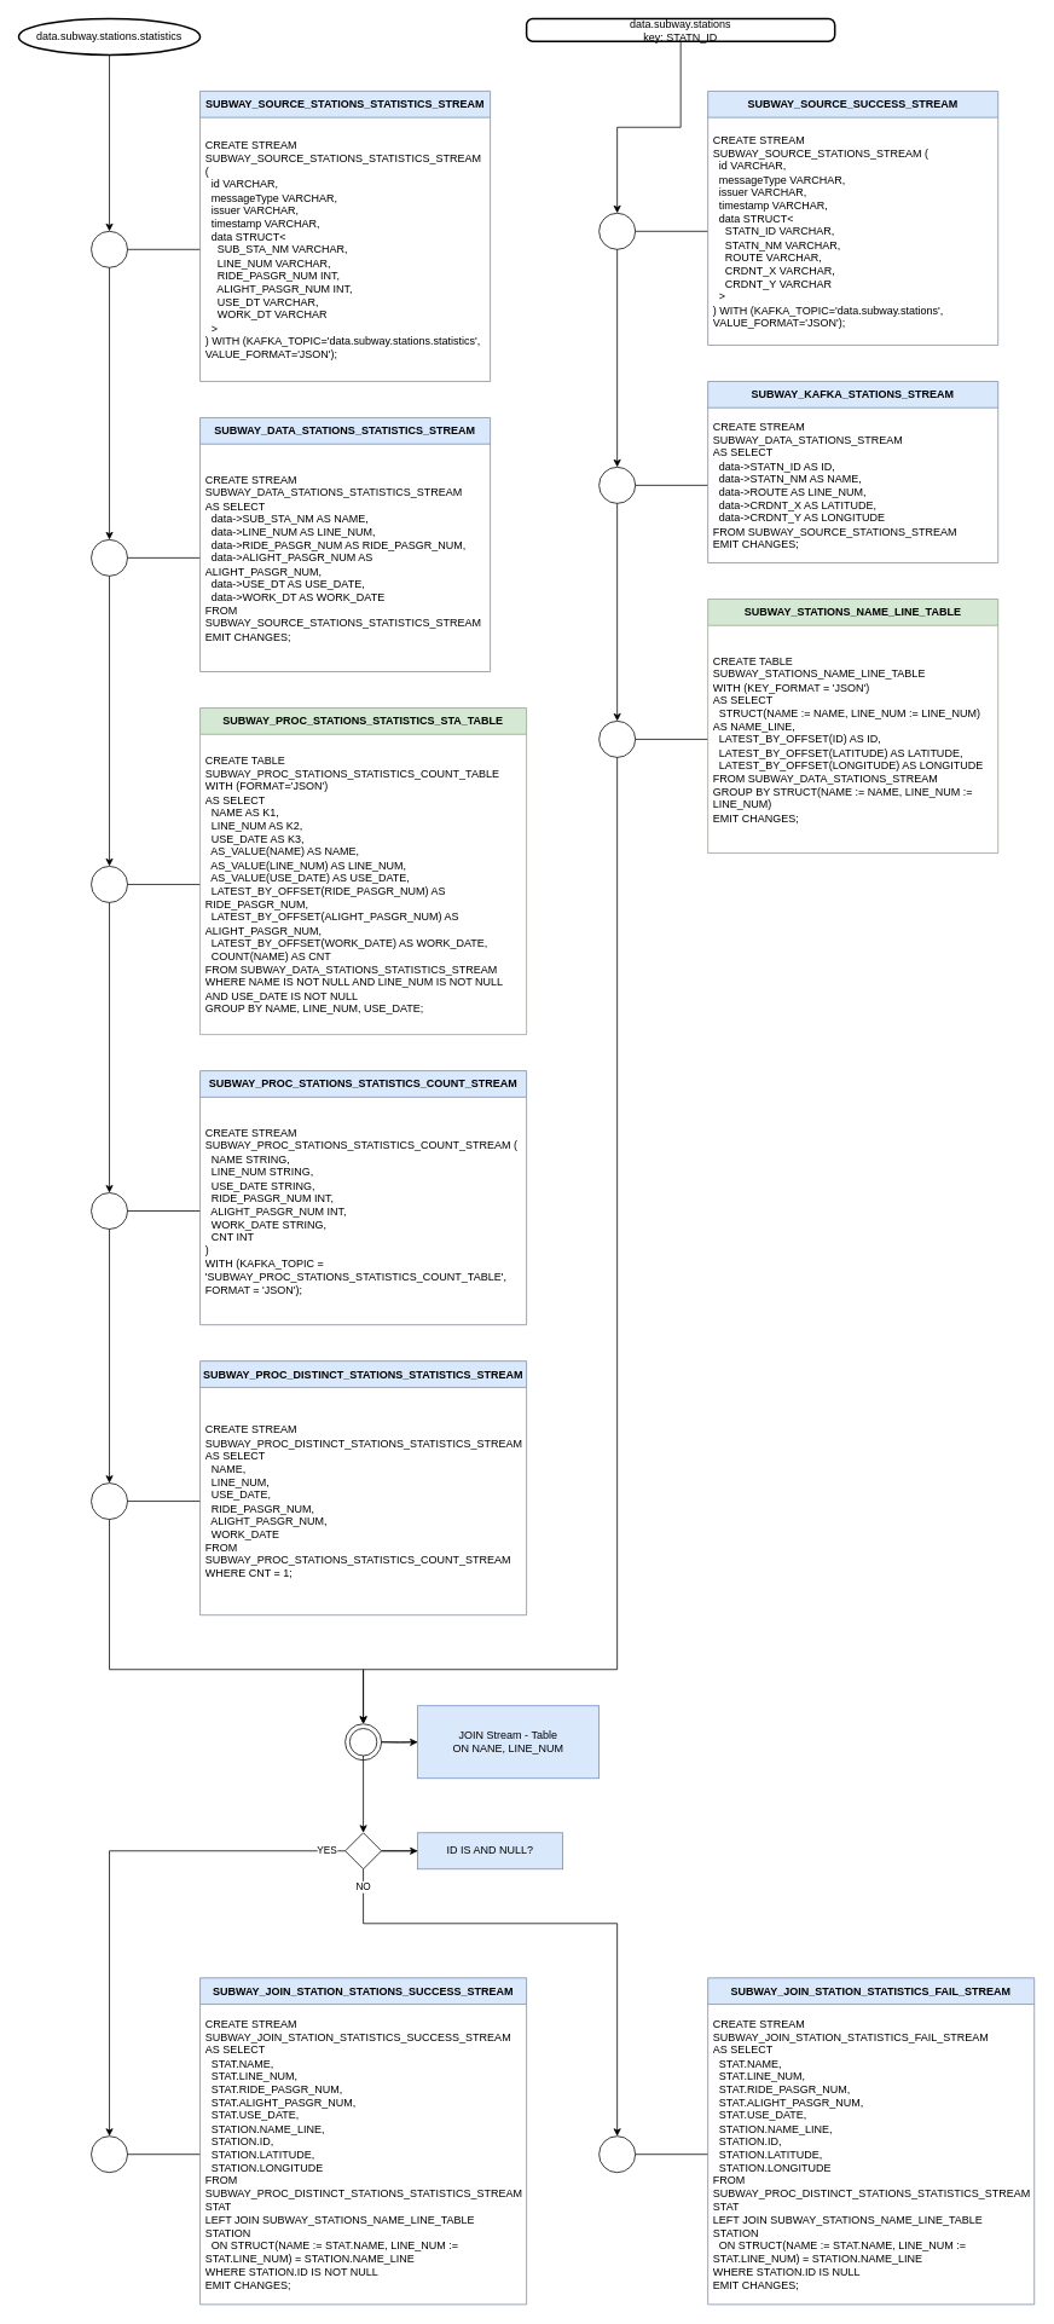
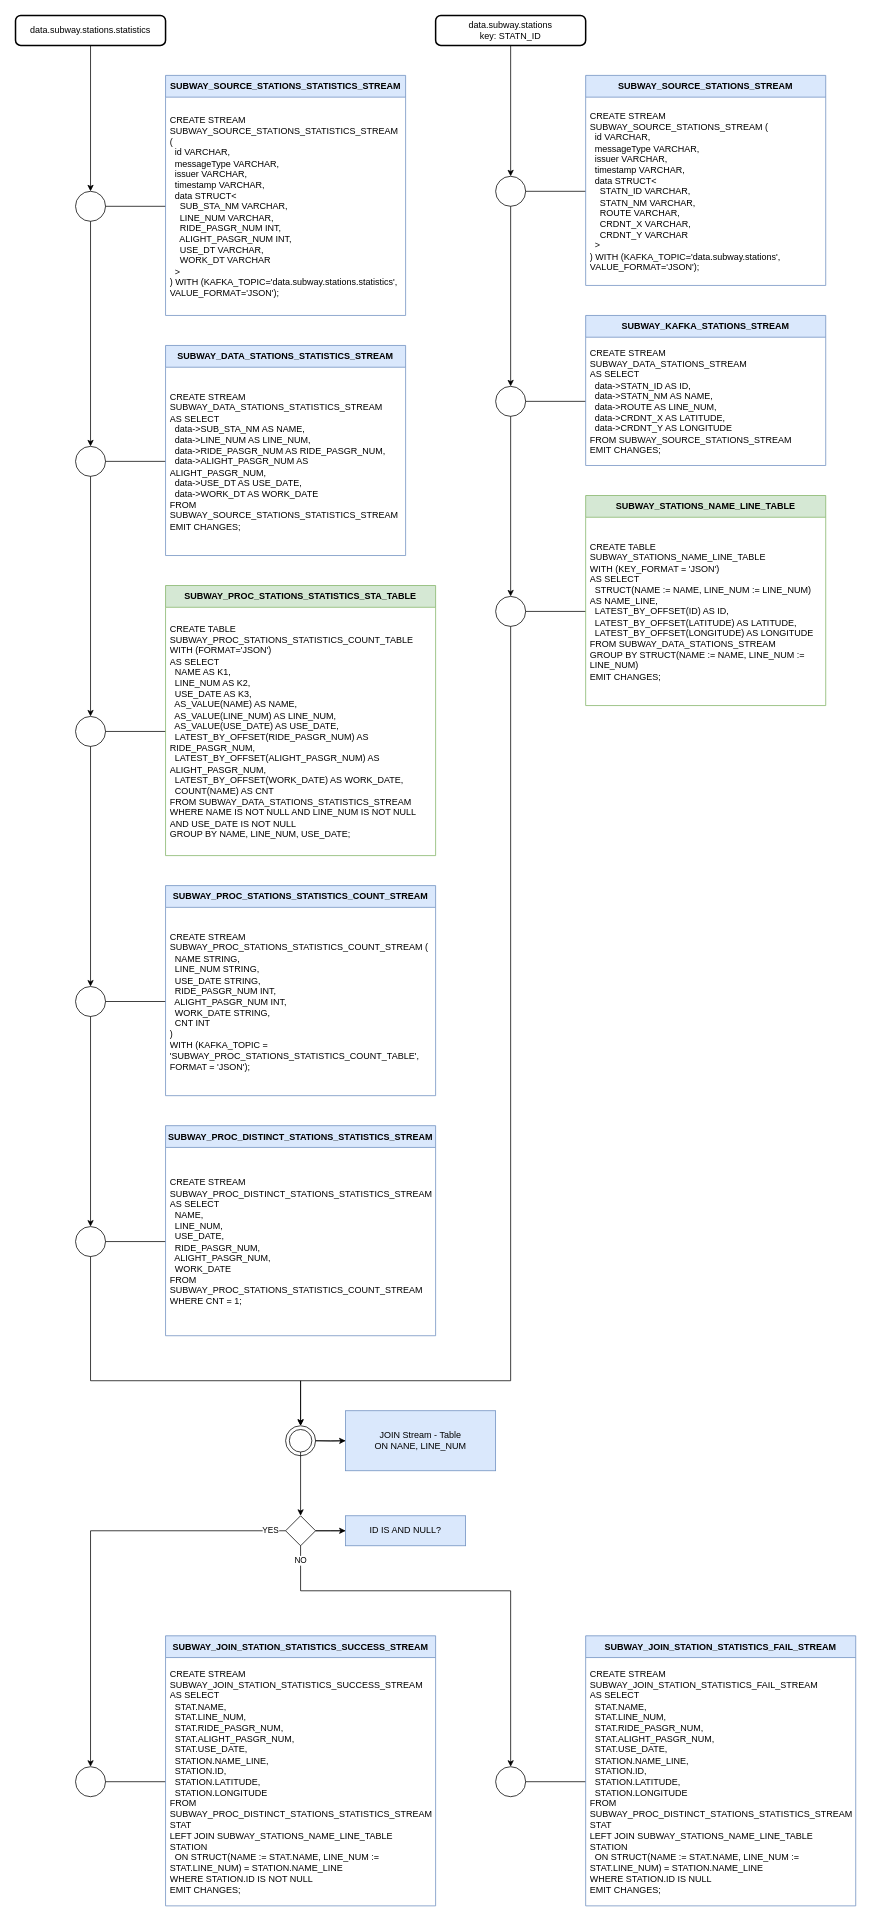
- <mxCell id="3" value="&lt;div&gt;&lt;span style=&quot;background-color: initial;&quot;&gt;data.subway.stations&lt;/span&gt;&lt;br&gt;&lt;/div&gt;&lt;div&gt;&lt;span style=&quot;background-color: initial;&quot;&gt;key: STATN_ID&lt;/span&gt;&lt;/div&gt;" style="rounded=1;whiteSpace=wrap;html=1;absoluteArcSize=1;arcSize=14;strokeWidth=2;" parent="1" vertex="1"><mxGeometry x="580" y="20" width="340" height="25" as="geometry" /></mxCell>
+ <mxCell id="3" value="&lt;div&gt;&lt;span style=&quot;background-color: initial;&quot;&gt;data.subway.stations&lt;/span&gt;&lt;br&gt;&lt;/div&gt;&lt;div&gt;&lt;span style=&quot;background-color: initial;&quot;&gt;key: STATN_ID&lt;/span&gt;&lt;/div&gt;" style="rounded=1;whiteSpace=wrap;html=1;absoluteArcSize=1;arcSize=14;strokeWidth=2;" parent="1" vertex="1"><mxGeometry x="580" y="20" width="200" height="40" as="geometry" /></mxCell>
- <mxCell id="5" value="&lt;div&gt;&lt;span style=&quot;background-color: initial;&quot;&gt;data.subway.stations.statistics&lt;/span&gt;&lt;/div&gt;" style="ellipse;whiteSpace=wrap;html=1;absoluteArcSize=1;arcSize=14;strokeWidth=2;" parent="1" vertex="1"><mxGeometry x="20" y="20" width="200" height="40" as="geometry" /></mxCell>
+ <mxCell id="5" value="&lt;div&gt;&lt;span style=&quot;background-color: initial;&quot;&gt;data.subway.stations.statistics&lt;/span&gt;&lt;/div&gt;" style="rounded=1;whiteSpace=wrap;html=1;absoluteArcSize=1;arcSize=14;strokeWidth=2;" parent="1" vertex="1"><mxGeometry x="20" y="20" width="200" height="40" as="geometry" /></mxCell>
- <mxCell id="19" value="SUBWAY_SOURCE_SUCCESS_STREAM" style="swimlane;fontStyle=1;align=center;verticalAlign=middle;childLayout=stackLayout;horizontal=1;startSize=29;horizontalStack=0;resizeParent=1;resizeParentMax=0;resizeLast=0;collapsible=0;marginBottom=0;html=1;whiteSpace=wrap;fillColor=#dae8fc;strokeColor=#6c8ebf;" parent="16" vertex="1"><mxGeometry x="120" width="320" height="280" as="geometry" /></mxCell>
+ <mxCell id="19" value="SUBWAY_SOURCE_STATIONS_STREAM" style="swimlane;fontStyle=1;align=center;verticalAlign=middle;childLayout=stackLayout;horizontal=1;startSize=29;horizontalStack=0;resizeParent=1;resizeParentMax=0;resizeLast=0;collapsible=0;marginBottom=0;html=1;whiteSpace=wrap;fillColor=#dae8fc;strokeColor=#6c8ebf;" parent="16" vertex="1"><mxGeometry x="120" width="320" height="280" as="geometry" /></mxCell>
- <mxCell id="54" value="SUBWAY_JOIN_STATION_STATIONS_SUCCESS_STREAM" style="swimlane;fontStyle=1;align=center;verticalAlign=middle;childLayout=stackLayout;horizontal=1;startSize=29;horizontalStack=0;resizeParent=1;resizeParentMax=0;resizeLast=0;collapsible=0;marginBottom=0;html=1;whiteSpace=wrap;fillColor=#dae8fc;strokeColor=#6c8ebf;" parent="51" vertex="1"><mxGeometry x="120" width="360" height="360" as="geometry" /></mxCell>
+ <mxCell id="54" value="SUBWAY_JOIN_STATION_STATISTICS_SUCCESS_STREAM" style="swimlane;fontStyle=1;align=center;verticalAlign=middle;childLayout=stackLayout;horizontal=1;startSize=29;horizontalStack=0;resizeParent=1;resizeParentMax=0;resizeLast=0;collapsible=0;marginBottom=0;html=1;whiteSpace=wrap;fillColor=#dae8fc;strokeColor=#6c8ebf;" parent="51" vertex="1"><mxGeometry x="120" width="360" height="360" as="geometry" /></mxCell>
